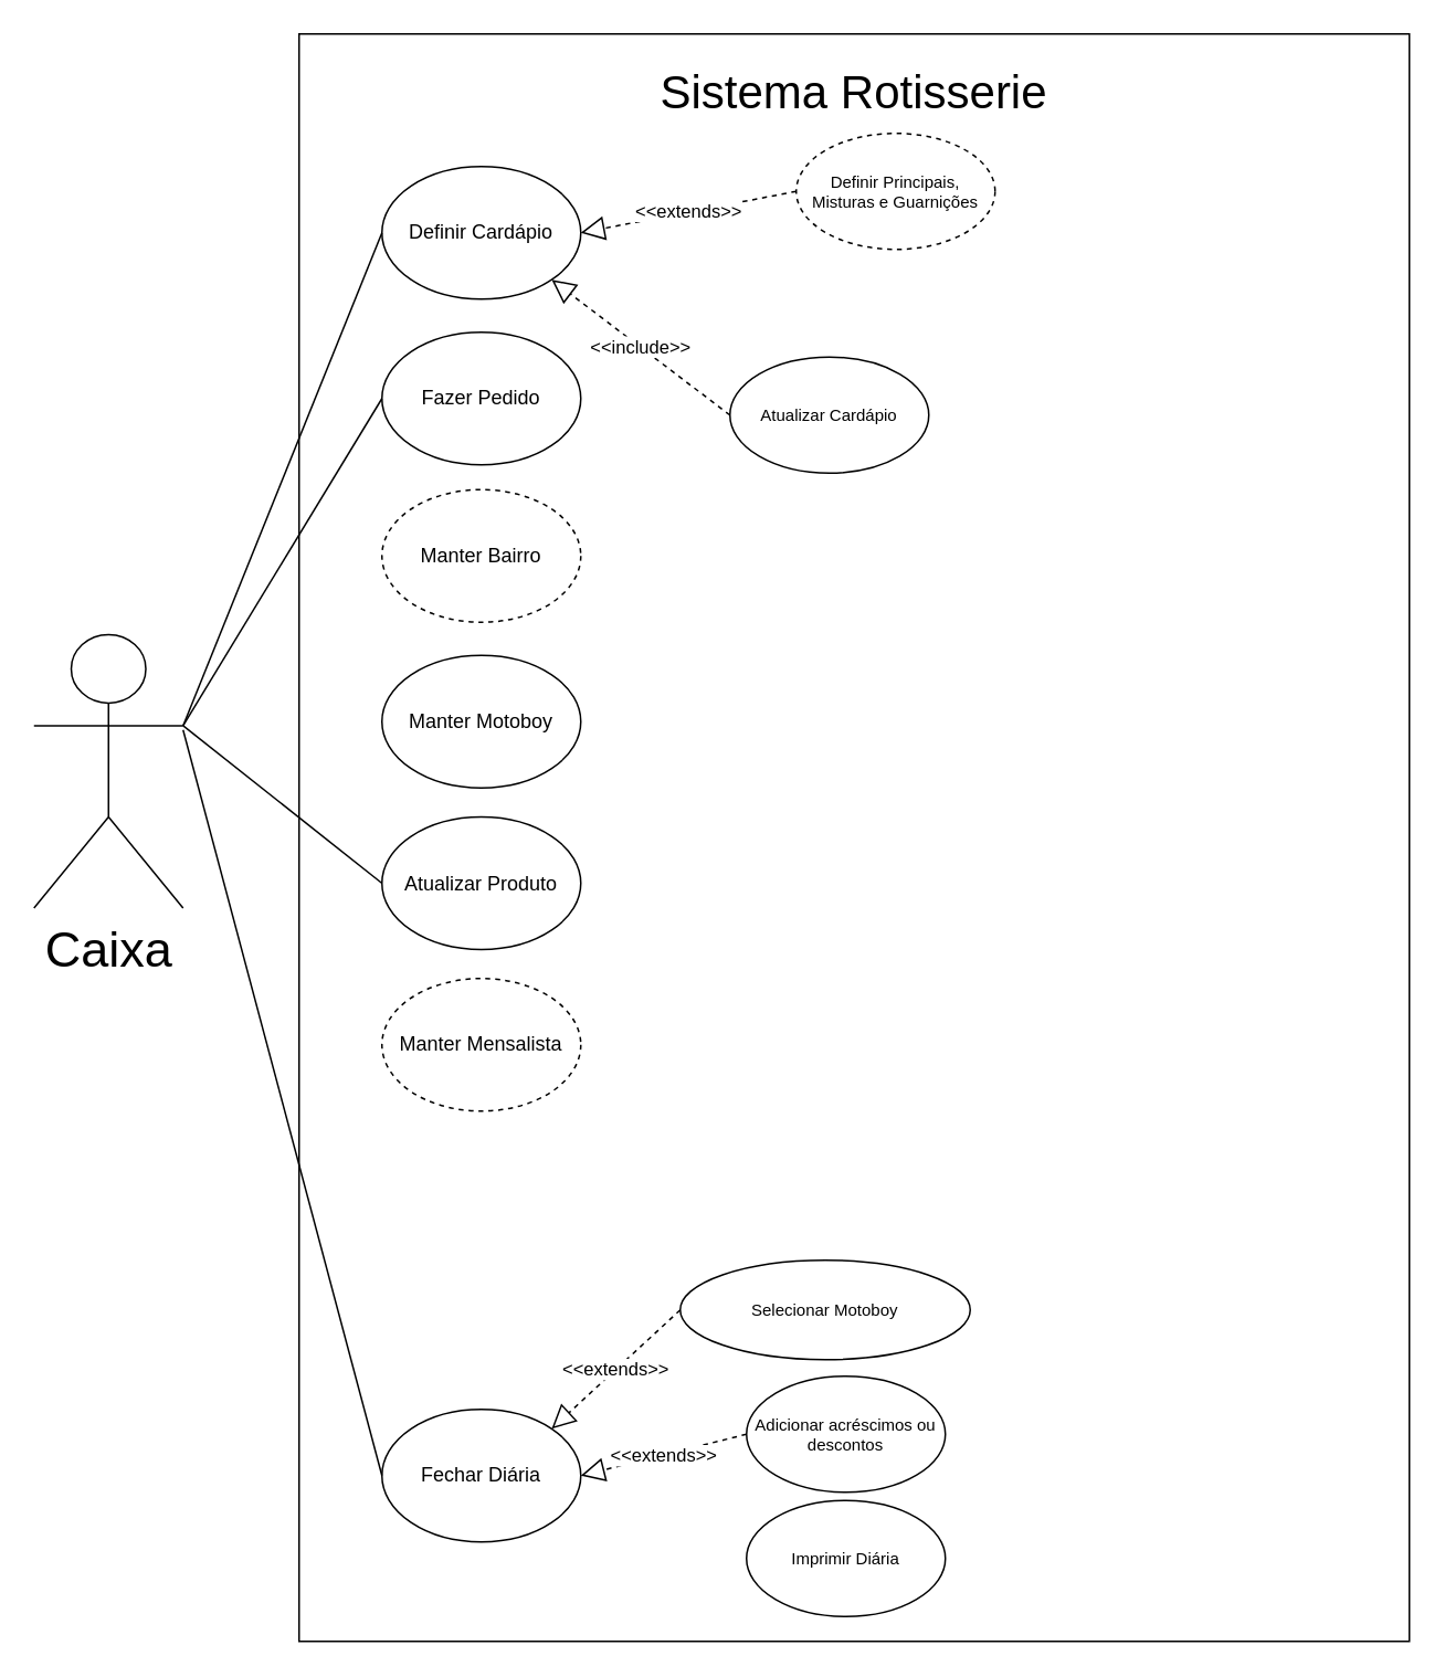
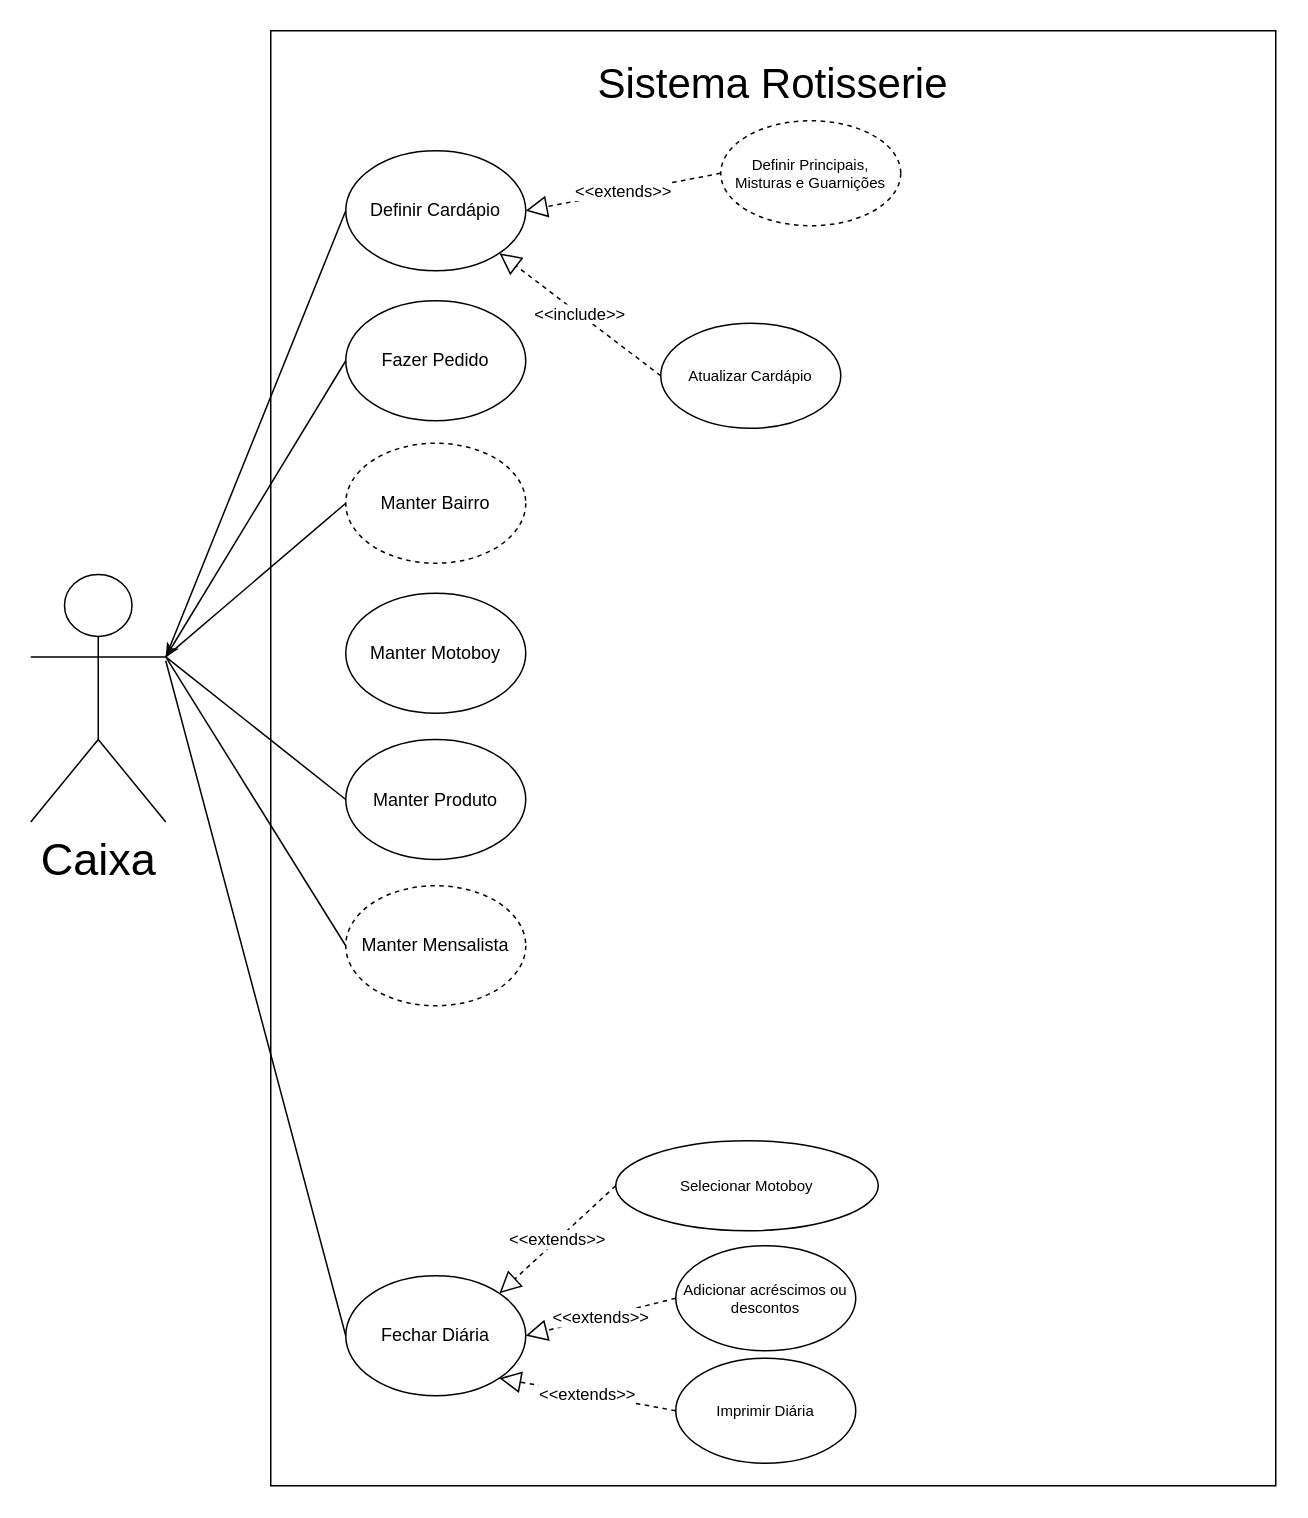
+ <mxCell id="15" value="" style="endArrow=none;html=1;rounded=0;entryX=1;entryY=0.333;entryDx=0;entryDy=0;entryPerimeter=0;exitX=0;exitY=0.5;exitDx=0;exitDy=0;" edge="1" parent="1" source="6" target="3"><mxGeometry width="50" height="50" relative="1" as="geometry"><mxPoint x="260" y="170" as="sourcePoint" /><mxPoint x="140" y="468" as="targetPoint" /></mxGeometry></mxCell>
- <mxCell id="14" value="" style="endArrow=none;html=1;rounded=0;entryX=1;entryY=0.333;entryDx=0;entryDy=0;entryPerimeter=0;exitX=0;exitY=0.5;exitDx=0;exitDy=0;" edge="1" parent="1" source="9" target="3"><mxGeometry width="50" height="50" relative="1" as="geometry"><mxPoint x="250" y="160" as="sourcePoint" /><mxPoint x="130" y="458" as="targetPoint" /></mxGeometry></mxCell>
+ <mxCell id="14" value="" style="endArrow=classic;html=1;rounded=0;entryX=1;entryY=0.333;entryDx=0;entryDy=0;entryPerimeter=0;exitX=0;exitY=0.5;exitDx=0;exitDy=0;" edge="1" parent="1" source="9" target="3"><mxGeometry width="50" height="50" relative="1" as="geometry"><mxPoint x="250" y="160" as="sourcePoint" /><mxPoint x="130" y="458" as="targetPoint" /></mxGeometry></mxCell>
- <mxCell id="8" value="Atualizar Produto" style="ellipse;whiteSpace=wrap;html=1;" vertex="1" parent="1"><mxGeometry x="230" y="492.5" width="120" height="80" as="geometry" /></mxCell>
+ <mxCell id="8" value="Manter Produto" style="ellipse;whiteSpace=wrap;html=1;" vertex="1" parent="1"><mxGeometry x="230" y="492.5" width="120" height="80" as="geometry" /></mxCell>
+ <mxCell id="17" value="" style="endArrow=none;html=1;rounded=0;entryX=1;entryY=0.333;entryDx=0;entryDy=0;entryPerimeter=0;exitX=0;exitY=0.5;exitDx=0;exitDy=0;" edge="1" parent="1" source="7" target="3"><mxGeometry width="50" height="50" relative="1" as="geometry"><mxPoint x="290" y="200" as="sourcePoint" /><mxPoint x="170" y="498" as="targetPoint" /></mxGeometry></mxCell>
+ <mxCell id="27" value="&amp;lt;&amp;lt;extends&lt;span style=&quot;background-color: light-dark(#ffffff, var(--ge-dark-color, #121212)); color: light-dark(rgb(0, 0, 0), rgb(255, 255, 255));&quot;&gt;&amp;gt;&amp;gt;&lt;/span&gt;" style="endArrow=block;dashed=1;endFill=0;endSize=12;html=1;rounded=0;entryX=1;entryY=1;entryDx=0;entryDy=0;exitX=0;exitY=0.5;exitDx=0;exitDy=0;" edge="1" parent="1" source="26" target="10"><mxGeometry width="160" relative="1" as="geometry"><mxPoint x="460" y="870" as="sourcePoint" /><mxPoint x="340" y="870" as="targetPoint" /><Array as="points" /></mxGeometry></mxCell>
